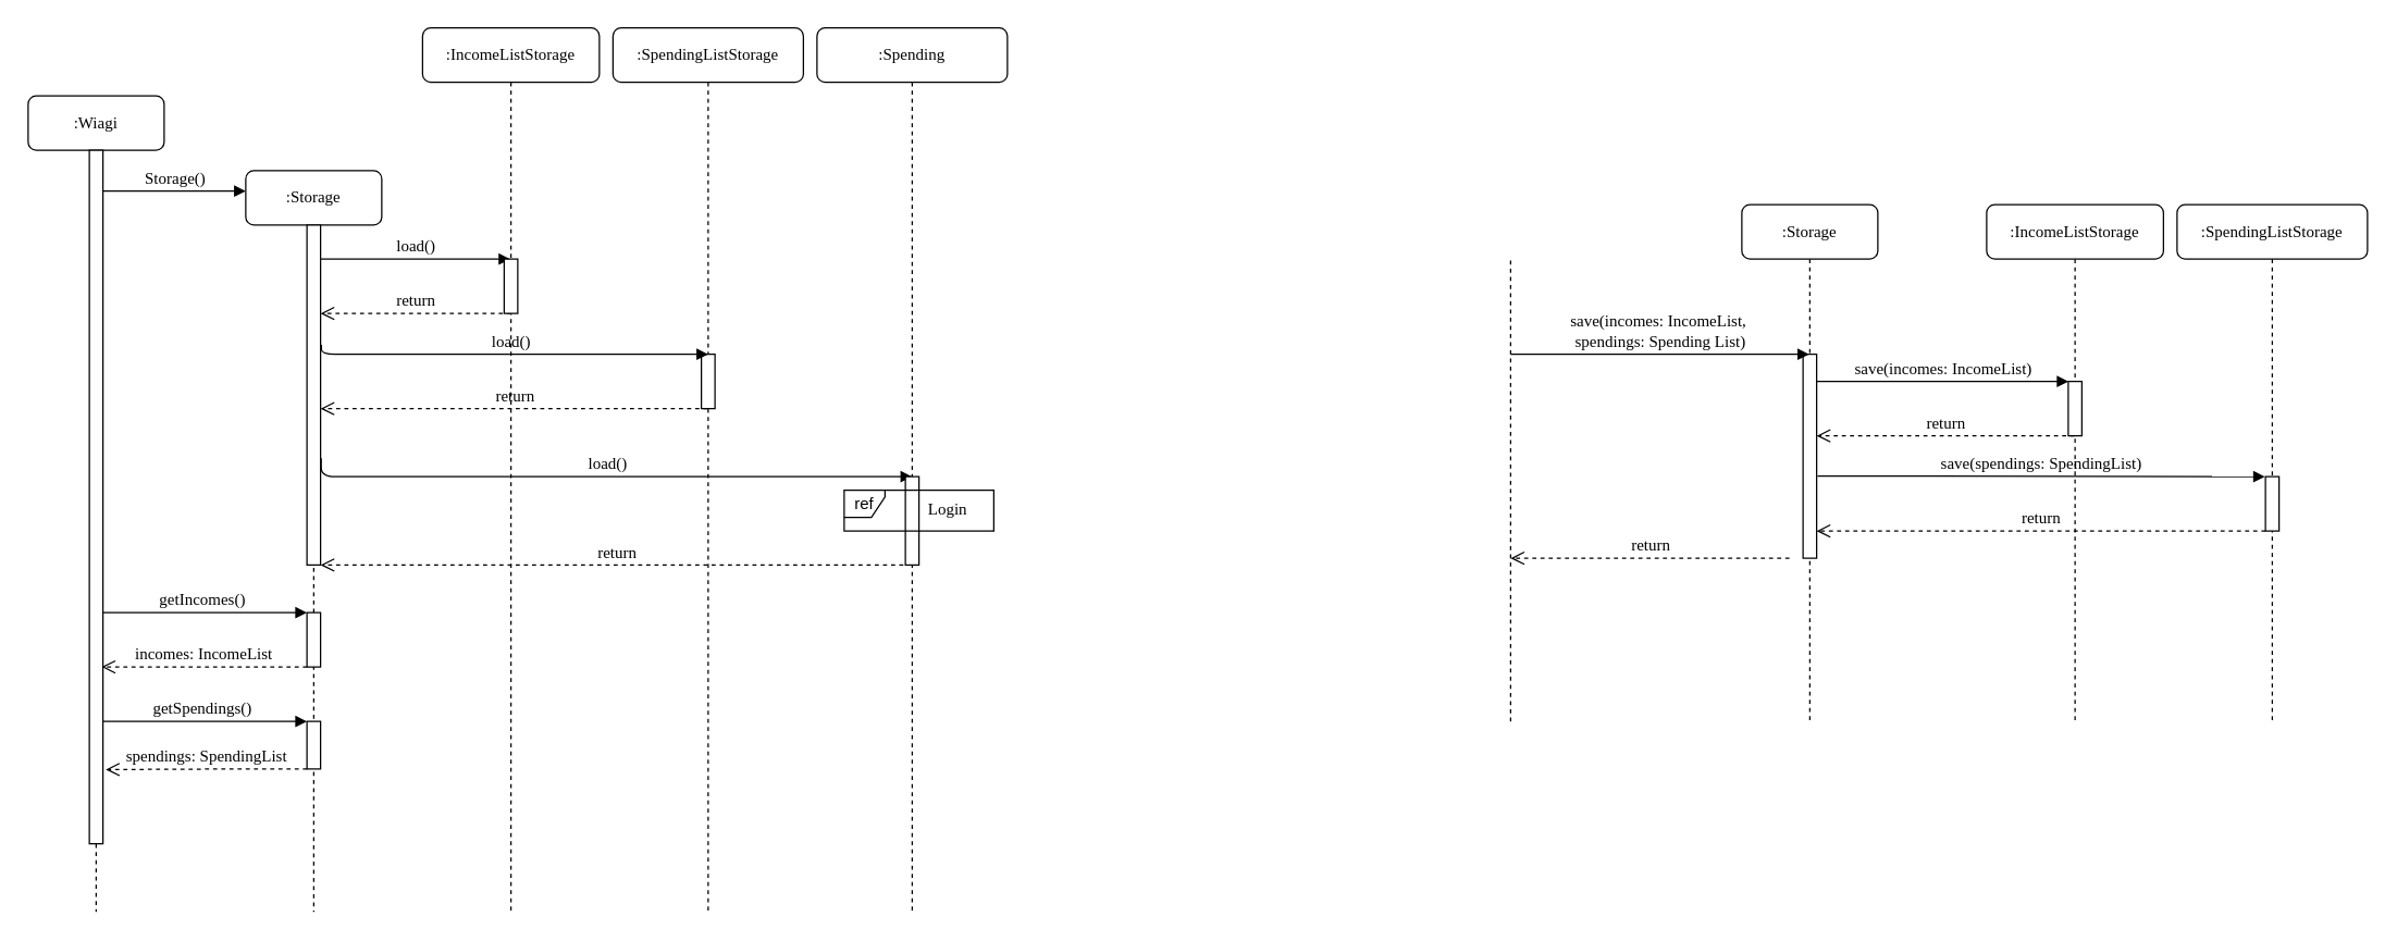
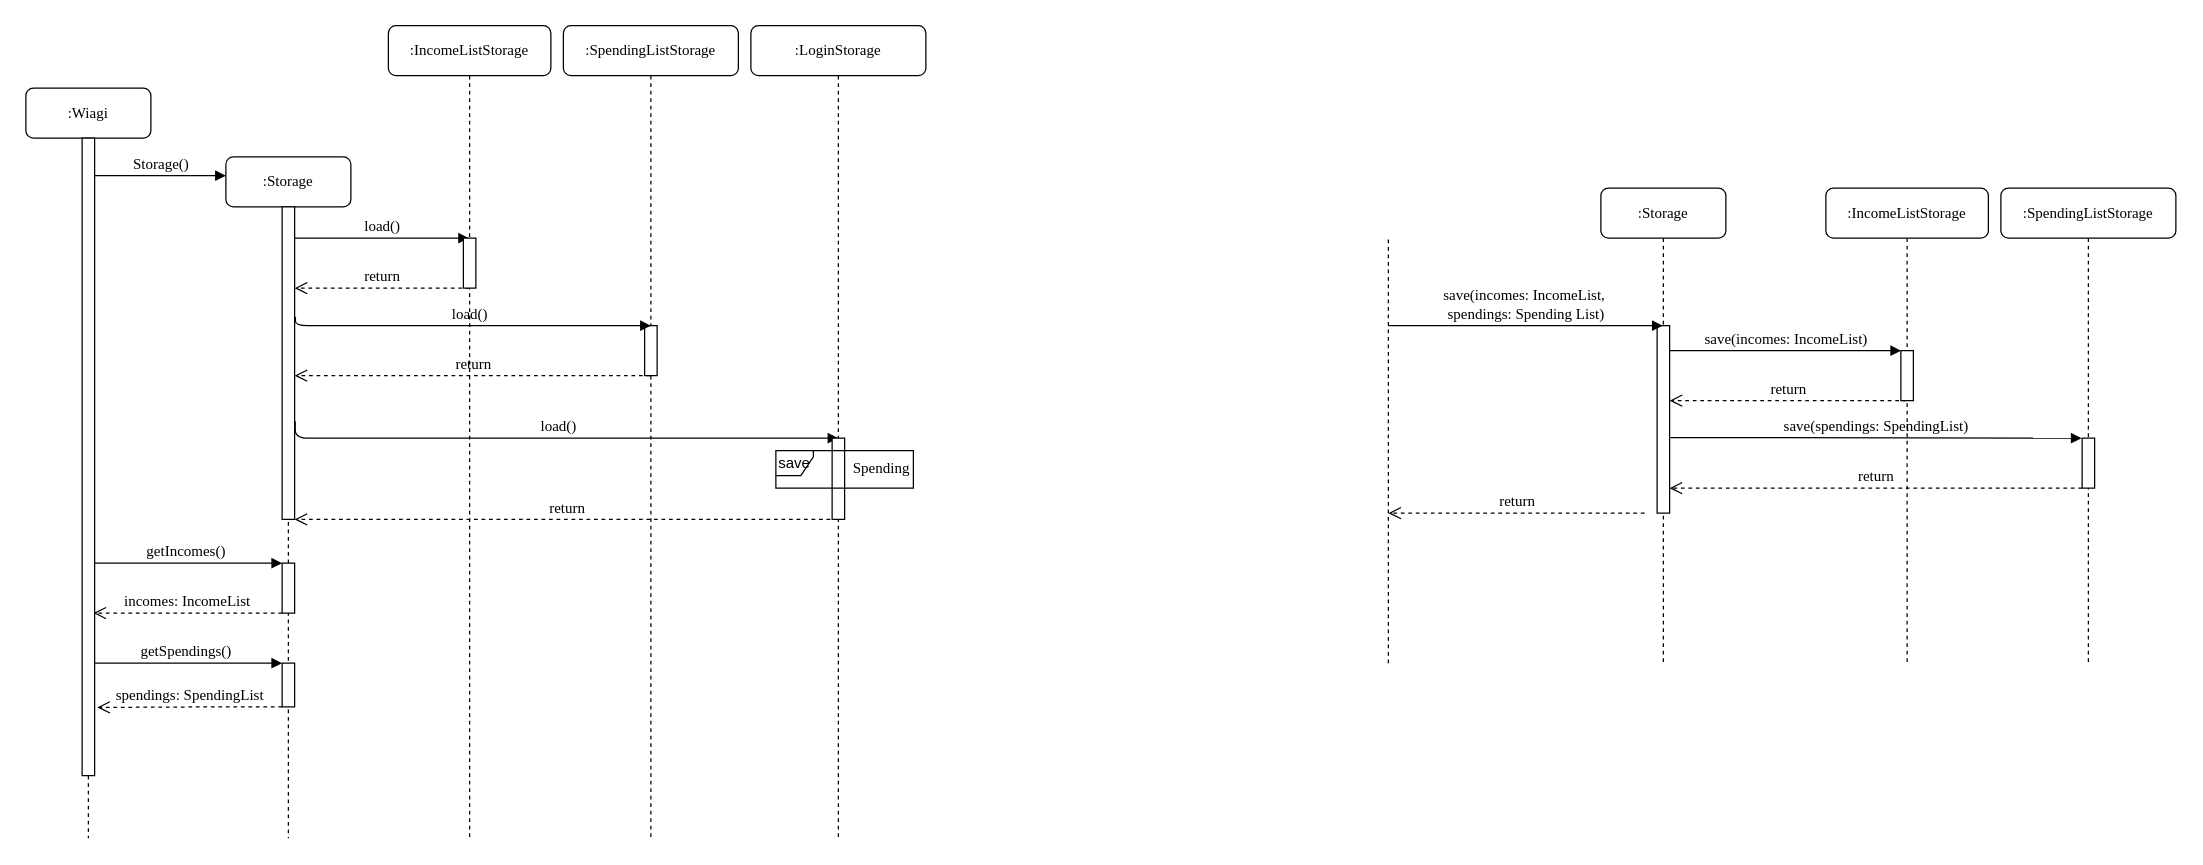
- <mxCell id="23" value=":Spending" style="shape=umlLifeline;perimeter=lifelinePerimeter;whiteSpace=wrap;html=1;container=1;collapsible=0;recursiveResize=0;outlineConnect=0;rounded=1;shadow=0;comic=0;labelBackgroundColor=none;strokeWidth=1;fontFamily=Verdana;fontSize=12;align=center;" parent="1" vertex="1"><mxGeometry x="600" y="20" width="140" height="650" as="geometry" /></mxCell>
+ <mxCell id="23" value=":LoginStorage" style="shape=umlLifeline;perimeter=lifelinePerimeter;whiteSpace=wrap;html=1;container=1;collapsible=0;recursiveResize=0;outlineConnect=0;rounded=1;shadow=0;comic=0;labelBackgroundColor=none;strokeWidth=1;fontFamily=Verdana;fontSize=12;align=center;" parent="1" vertex="1"><mxGeometry x="600" y="20" width="140" height="650" as="geometry" /></mxCell>
- <mxCell id="25" value="ref" style="shape=umlFrame;whiteSpace=wrap;html=1;pointerEvents=0;width=30;height=20;" parent="1" vertex="1"><mxGeometry x="620" y="360" width="110" height="30" as="geometry" /></mxCell>
+ <mxCell id="25" value="save" style="shape=umlFrame;whiteSpace=wrap;html=1;pointerEvents=0;width=30;height=20;" parent="1" vertex="1"><mxGeometry x="620" y="360" width="110" height="30" as="geometry" /></mxCell>
- <mxCell id="26" value="&lt;div style=&quot;text-align: center;&quot;&gt;&lt;span style=&quot;background-color: initial; text-wrap-mode: nowrap;&quot;&gt;&lt;font face=&quot;Verdana&quot;&gt;Login&lt;/font&gt;&lt;/span&gt;&lt;/div&gt;" style="text;whiteSpace=wrap;html=1;" parent="1" vertex="1"><mxGeometry x="680" y="360" width="70" height="20" as="geometry" /></mxCell>
+ <mxCell id="26" value="&lt;div style=&quot;text-align: center;&quot;&gt;&lt;span style=&quot;background-color: initial; text-wrap-mode: nowrap;&quot;&gt;&lt;font face=&quot;Verdana&quot;&gt;Spending&lt;/font&gt;&lt;/span&gt;&lt;/div&gt;" style="text;whiteSpace=wrap;html=1;" parent="1" vertex="1"><mxGeometry x="680" y="360" width="70" height="20" as="geometry" /></mxCell>
